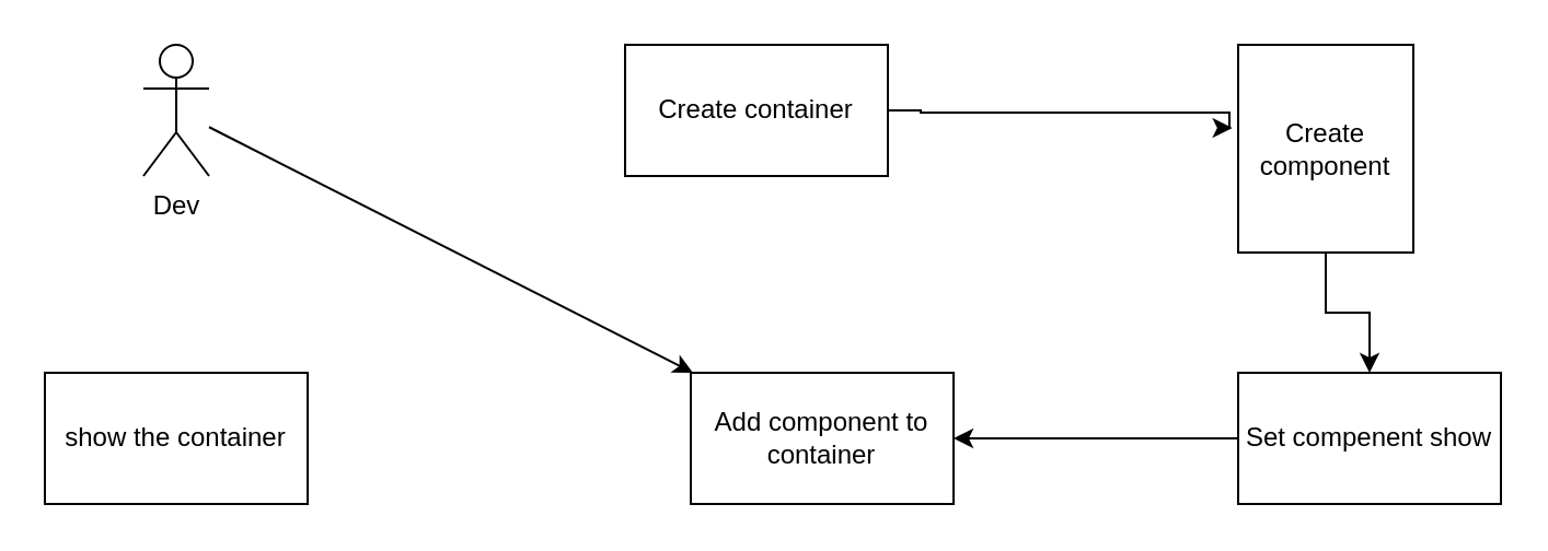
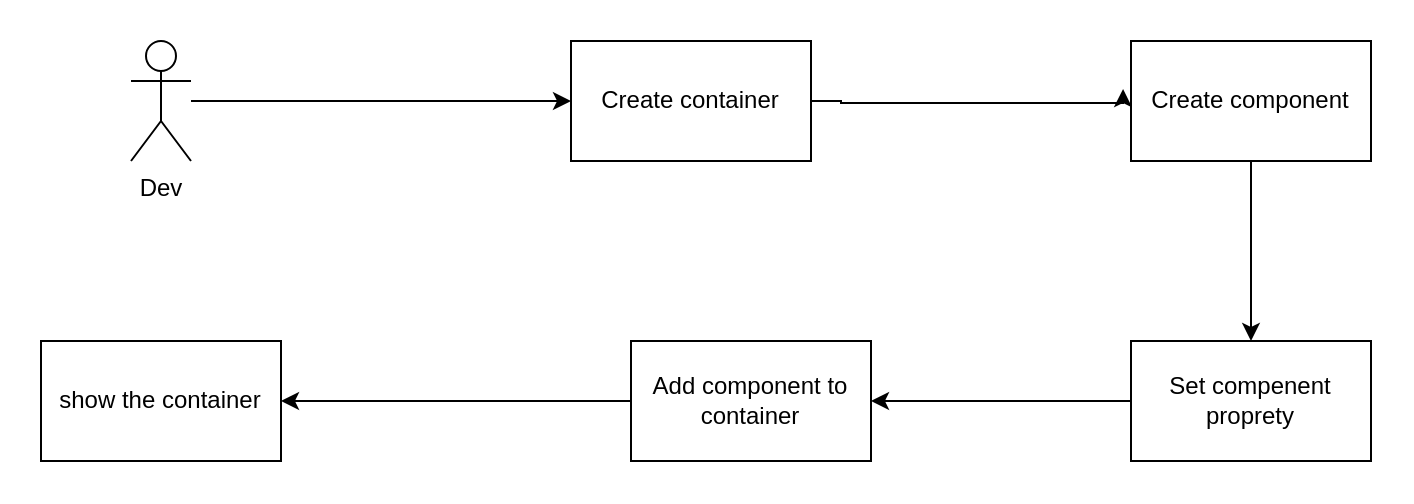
- <mxCell id="6" value="Create component" style="rounded=0;whiteSpace=wrap;html=1;" vertex="1" parent="1"><mxGeometry x="565" y="20" width="80" height="95" as="geometry" /></mxCell>
+ <mxCell id="6" value="Create component" style="rounded=0;whiteSpace=wrap;html=1;" vertex="1" parent="1"><mxGeometry x="565" y="20" width="120" height="60" as="geometry" /></mxCell>
- <mxCell id="12" value="" style="endArrow=classic;html=1;rounded=0;" edge="1" parent="1" source="2" target="10"><mxGeometry width="50" height="50" relative="1" as="geometry"><mxPoint x="75" y="70" as="sourcePoint" /><mxPoint x="125" y="20" as="targetPoint" /></mxGeometry></mxCell>
+ <mxCell id="12" value="" style="endArrow=classic;html=1;rounded=0;entryX=0;entryY=0.5;entryDx=0;entryDy=0;" edge="1" parent="1" source="2" target="4"><mxGeometry width="50" height="50" relative="1" as="geometry"><mxPoint x="75" y="70" as="sourcePoint" /><mxPoint x="125" y="20" as="targetPoint" /></mxGeometry></mxCell>
+ <mxCell id="9" style="edgeStyle=orthogonalEdgeStyle;rounded=0;orthogonalLoop=1;jettySize=auto;html=1;exitX=0;exitY=0.5;exitDx=0;exitDy=0;entryX=1;entryY=0.5;entryDx=0;entryDy=0;" edge="1" parent="1" source="10" target="11"><mxGeometry relative="1" as="geometry" /></mxCell>
- <mxCell id="8" value="Set compenent show" style="rounded=0;whiteSpace=wrap;html=1;" vertex="1" parent="1"><mxGeometry x="565" y="170" width="120" height="60" as="geometry" /></mxCell>
+ <mxCell id="8" value="Set compenent proprety" style="rounded=0;whiteSpace=wrap;html=1;" vertex="1" parent="1"><mxGeometry x="565" y="170" width="120" height="60" as="geometry" /></mxCell>
